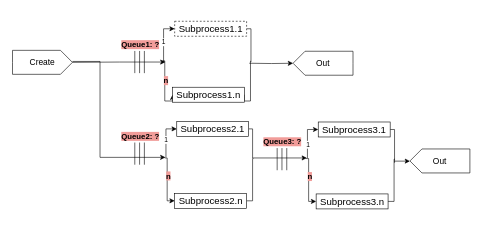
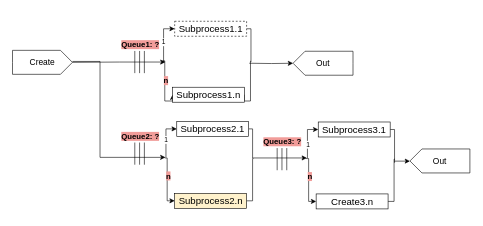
- <mxCell id="35" value="Subprocess2.n" style="rounded=0;whiteSpace=wrap;html=1;fontSize=16;labelBackgroundColor=none;" vertex="1" parent="34"><mxGeometry x="3.5" y="15" width="120" height="25" as="geometry" /></mxCell>
+ <mxCell id="35" value="Subprocess2.n" style="rounded=0;whiteSpace=wrap;html=1;fontSize=16;labelBackgroundColor=none;fillColor=#fff2cc;" vertex="1" parent="34"><mxGeometry x="3.5" y="15" width="120" height="25" as="geometry" /></mxCell>
- <mxCell id="45" value="Subprocess3.n" style="rounded=0;whiteSpace=wrap;html=1;fontSize=16;labelBackgroundColor=none;" vertex="1" parent="44"><mxGeometry x="3.5" y="15" width="120" height="25" as="geometry" /></mxCell>
+ <mxCell id="45" value="Create3.n" style="rounded=0;whiteSpace=wrap;html=1;fontSize=16;labelBackgroundColor=none;" vertex="1" parent="44"><mxGeometry x="3.5" y="15" width="120" height="25" as="geometry" /></mxCell>
